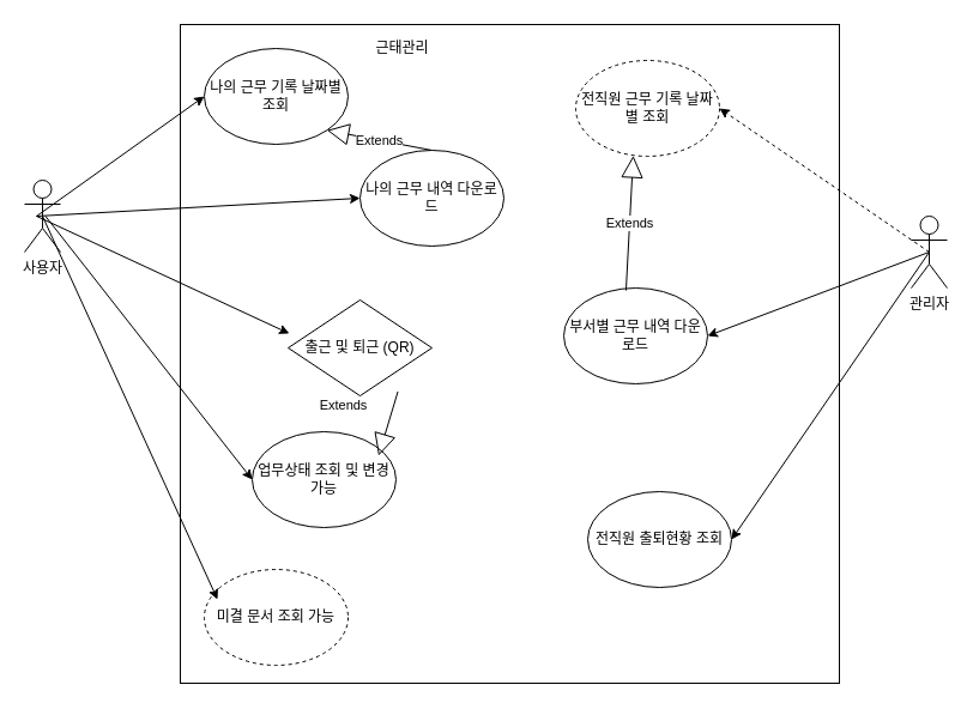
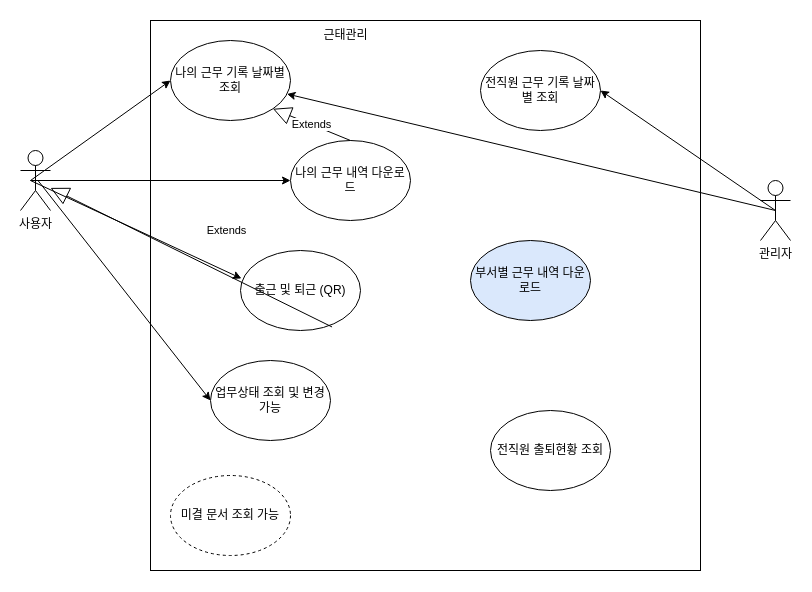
- <mxCell id="21" value="근태관리" style="text;html=1;align=center;verticalAlign=middle;resizable=0;points=[];autosize=1;strokeColor=none;fillColor=none;" vertex="1" parent="1"><mxGeometry x="300" y="25" width="70" height="30" as="geometry" /></mxCell>
+ <mxCell id="21" value="근태관리" style="text;html=1;align=center;verticalAlign=middle;resizable=0;points=[];autosize=1;strokeColor=none;fillColor=none;" vertex="1" parent="1"><mxGeometry x="310" y="20" width="70" height="30" as="geometry" /></mxCell>
- <mxCell id="15" value="전직원 근무 기록 날짜별 조회" style="ellipse;whiteSpace=wrap;html=1;dashed=1;" vertex="1" parent="1"><mxGeometry x="480" y="50" width="120" height="80" as="geometry" /></mxCell>
+ <mxCell id="15" value="전직원 근무 기록 날짜별 조회" style="ellipse;whiteSpace=wrap;html=1;" vertex="1" parent="1"><mxGeometry x="480" y="50" width="120" height="80" as="geometry" /></mxCell>
- <mxCell id="20" value="" style="endArrow=classic;html=1;rounded=0;entryX=1;entryY=0.5;entryDx=0;entryDy=0;exitX=0.5;exitY=0.5;exitDx=0;exitDy=0;exitPerimeter=0;dashed=1;" edge="1" parent="1" source="14" target="15"><mxGeometry width="50" height="50" relative="1" as="geometry"><mxPoint x="640" y="180" as="sourcePoint" /><mxPoint x="690" y="130" as="targetPoint" /></mxGeometry></mxCell>
+ <mxCell id="20" value="" style="endArrow=classic;html=1;rounded=0;entryX=1;entryY=0.5;entryDx=0;entryDy=0;exitX=0.5;exitY=0.5;exitDx=0;exitDy=0;exitPerimeter=0;" edge="1" parent="1" source="14" target="15"><mxGeometry width="50" height="50" relative="1" as="geometry"><mxPoint x="640" y="180" as="sourcePoint" /><mxPoint x="690" y="130" as="targetPoint" /></mxGeometry></mxCell>
- <mxCell id="5" value="나의 근무 내역 다운로드" style="ellipse;whiteSpace=wrap;html=1;" vertex="1" parent="1"><mxGeometry x="300" y="125" width="120" height="80" as="geometry" /></mxCell>
+ <mxCell id="5" value="나의 근무 내역 다운로드" style="ellipse;whiteSpace=wrap;html=1;" vertex="1" parent="1"><mxGeometry x="290" y="140" width="120" height="80" as="geometry" /></mxCell>
- <mxCell id="24" value="Extends" style="endArrow=block;endSize=16;endFill=0;html=1;rounded=0;exitX=0.433;exitY=0.025;exitDx=0;exitDy=0;exitPerimeter=0;entryX=0.4;entryY=0.994;entryDx=0;entryDy=0;entryPerimeter=0;" edge="1" parent="1" source="16" target="15"><mxGeometry width="160" relative="1" as="geometry"><mxPoint x="350" y="300" as="sourcePoint" /><mxPoint x="510" y="300" as="targetPoint" /></mxGeometry></mxCell>
- <mxCell id="19" value="" style="endArrow=classic;html=1;rounded=0;entryX=1;entryY=0.5;entryDx=0;entryDy=0;exitX=0.5;exitY=0.5;exitDx=0;exitDy=0;exitPerimeter=0;" edge="1" parent="1" source="14" target="16"><mxGeometry width="50" height="50" relative="1" as="geometry"><mxPoint x="640" y="180" as="sourcePoint" /><mxPoint x="690" y="130" as="targetPoint" /></mxGeometry></mxCell>
- <mxCell id="16" value="부서별 근무 내역 다운로드" style="ellipse;whiteSpace=wrap;html=1;" vertex="1" parent="1"><mxGeometry x="470" y="240" width="120" height="80" as="geometry" /></mxCell>
+ <mxCell id="16" value="부서별 근무 내역 다운로드" style="ellipse;whiteSpace=wrap;html=1;fillColor=#dae8fc;" vertex="1" parent="1"><mxGeometry x="470" y="240" width="120" height="80" as="geometry" /></mxCell>
- <mxCell id="6" value="출근 및 퇴근 (QR)" style="rhombus;whiteSpace=wrap;html=1;" vertex="1" parent="1"><mxGeometry x="240" y="250" width="120" height="80" as="geometry" /></mxCell>
+ <mxCell id="6" value="출근 및 퇴근 (QR)" style="ellipse;whiteSpace=wrap;html=1;" vertex="1" parent="1"><mxGeometry x="240" y="250" width="120" height="80" as="geometry" /></mxCell>
- <mxCell id="18" value="" style="endArrow=classic;html=1;rounded=0;entryX=1;entryY=0.5;entryDx=0;entryDy=0;exitX=0.5;exitY=0.5;exitDx=0;exitDy=0;exitPerimeter=0;" edge="1" parent="1" source="14" target="17"><mxGeometry width="50" height="50" relative="1" as="geometry"><mxPoint x="640" y="180" as="sourcePoint" /><mxPoint x="690" y="130" as="targetPoint" /></mxGeometry></mxCell>
+ <mxCell id="18" value="" style="endArrow=classic;html=1;rounded=0;exitX=0.5;exitY=0.5;exitDx=0;exitDy=0;exitPerimeter=0;" edge="1" parent="1" source="14" target="4"><mxGeometry width="50" height="50" relative="1" as="geometry"><mxPoint x="640" y="180" as="sourcePoint" /><mxPoint x="690" y="130" as="targetPoint" /></mxGeometry></mxCell>
- <mxCell id="22" value="Extends" style="endArrow=block;endSize=16;endFill=0;html=1;rounded=0;exitX=0.763;exitY=0.956;exitDx=0;exitDy=0;exitPerimeter=0;entryX=0.879;entryY=0.25;entryDx=0;entryDy=0;entryPerimeter=0;" edge="1" parent="1" source="6" target="7"><mxGeometry x="-0.125" y="-40" width="160" relative="1" as="geometry"><mxPoint x="345" y="360" as="sourcePoint" /><mxPoint x="505" y="360" as="targetPoint" /><mxPoint as="offset" /></mxGeometry></mxCell>
+ <mxCell id="22" value="Extends" style="endArrow=block;endSize=16;endFill=0;html=1;rounded=0;exitX=0.763;exitY=0.956;exitDx=0;exitDy=0;exitPerimeter=0;" edge="1" parent="1" source="6" target="2"><mxGeometry x="-0.125" y="-40" width="160" relative="1" as="geometry"><mxPoint x="345" y="360" as="sourcePoint" /><mxPoint x="505" y="360" as="targetPoint" /><mxPoint as="offset" /></mxGeometry></mxCell>
- <mxCell id="9" value="" style="endArrow=classic;html=1;rounded=0;exitX=0.5;exitY=0.5;exitDx=0;exitDy=0;exitPerimeter=0;entryX=0.092;entryY=0.313;entryDx=0;entryDy=0;entryPerimeter=0;" edge="1" parent="1" source="2" target="8"><mxGeometry width="50" height="50" relative="1" as="geometry"><mxPoint x="370" y="300" as="sourcePoint" /><mxPoint x="420" y="250" as="targetPoint" /></mxGeometry></mxCell>
